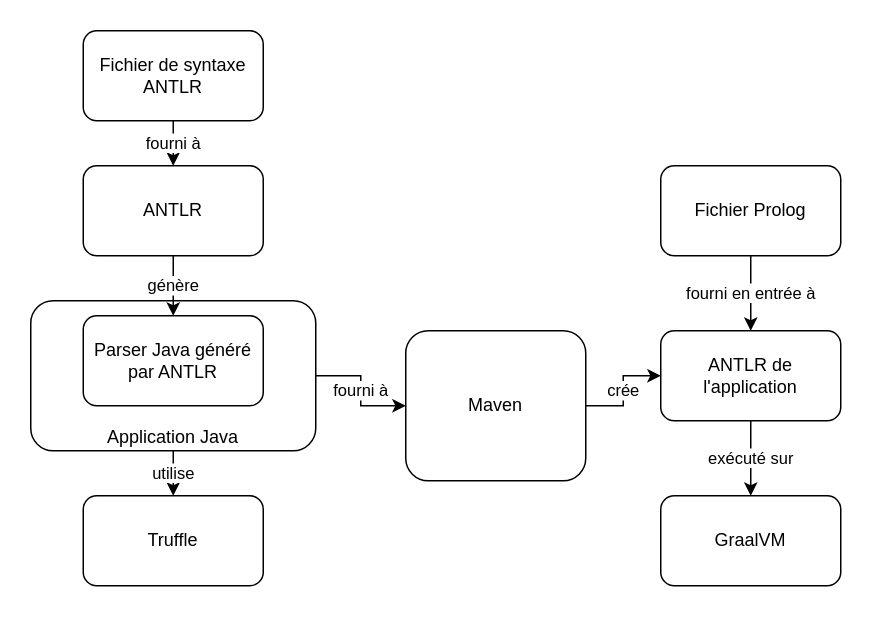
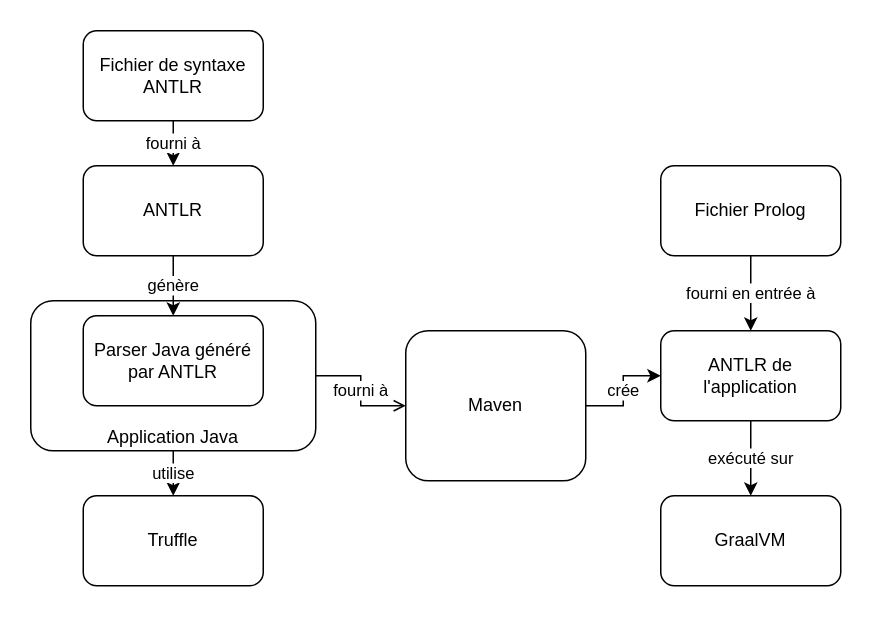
- <mxCell id="5" value="fourni à" style="edgeStyle=orthogonalEdgeStyle;rounded=0;orthogonalLoop=1;jettySize=auto;html=1;" edge="1" parent="1" source="6" target="13"><mxGeometry relative="1" as="geometry" /></mxCell>
+ <mxCell id="5" value="fourni à" style="edgeStyle=orthogonalEdgeStyle;rounded=0;orthogonalLoop=1;jettySize=auto;html=1;endArrow=open;" edge="1" parent="1" source="6" target="13"><mxGeometry relative="1" as="geometry" /></mxCell>
